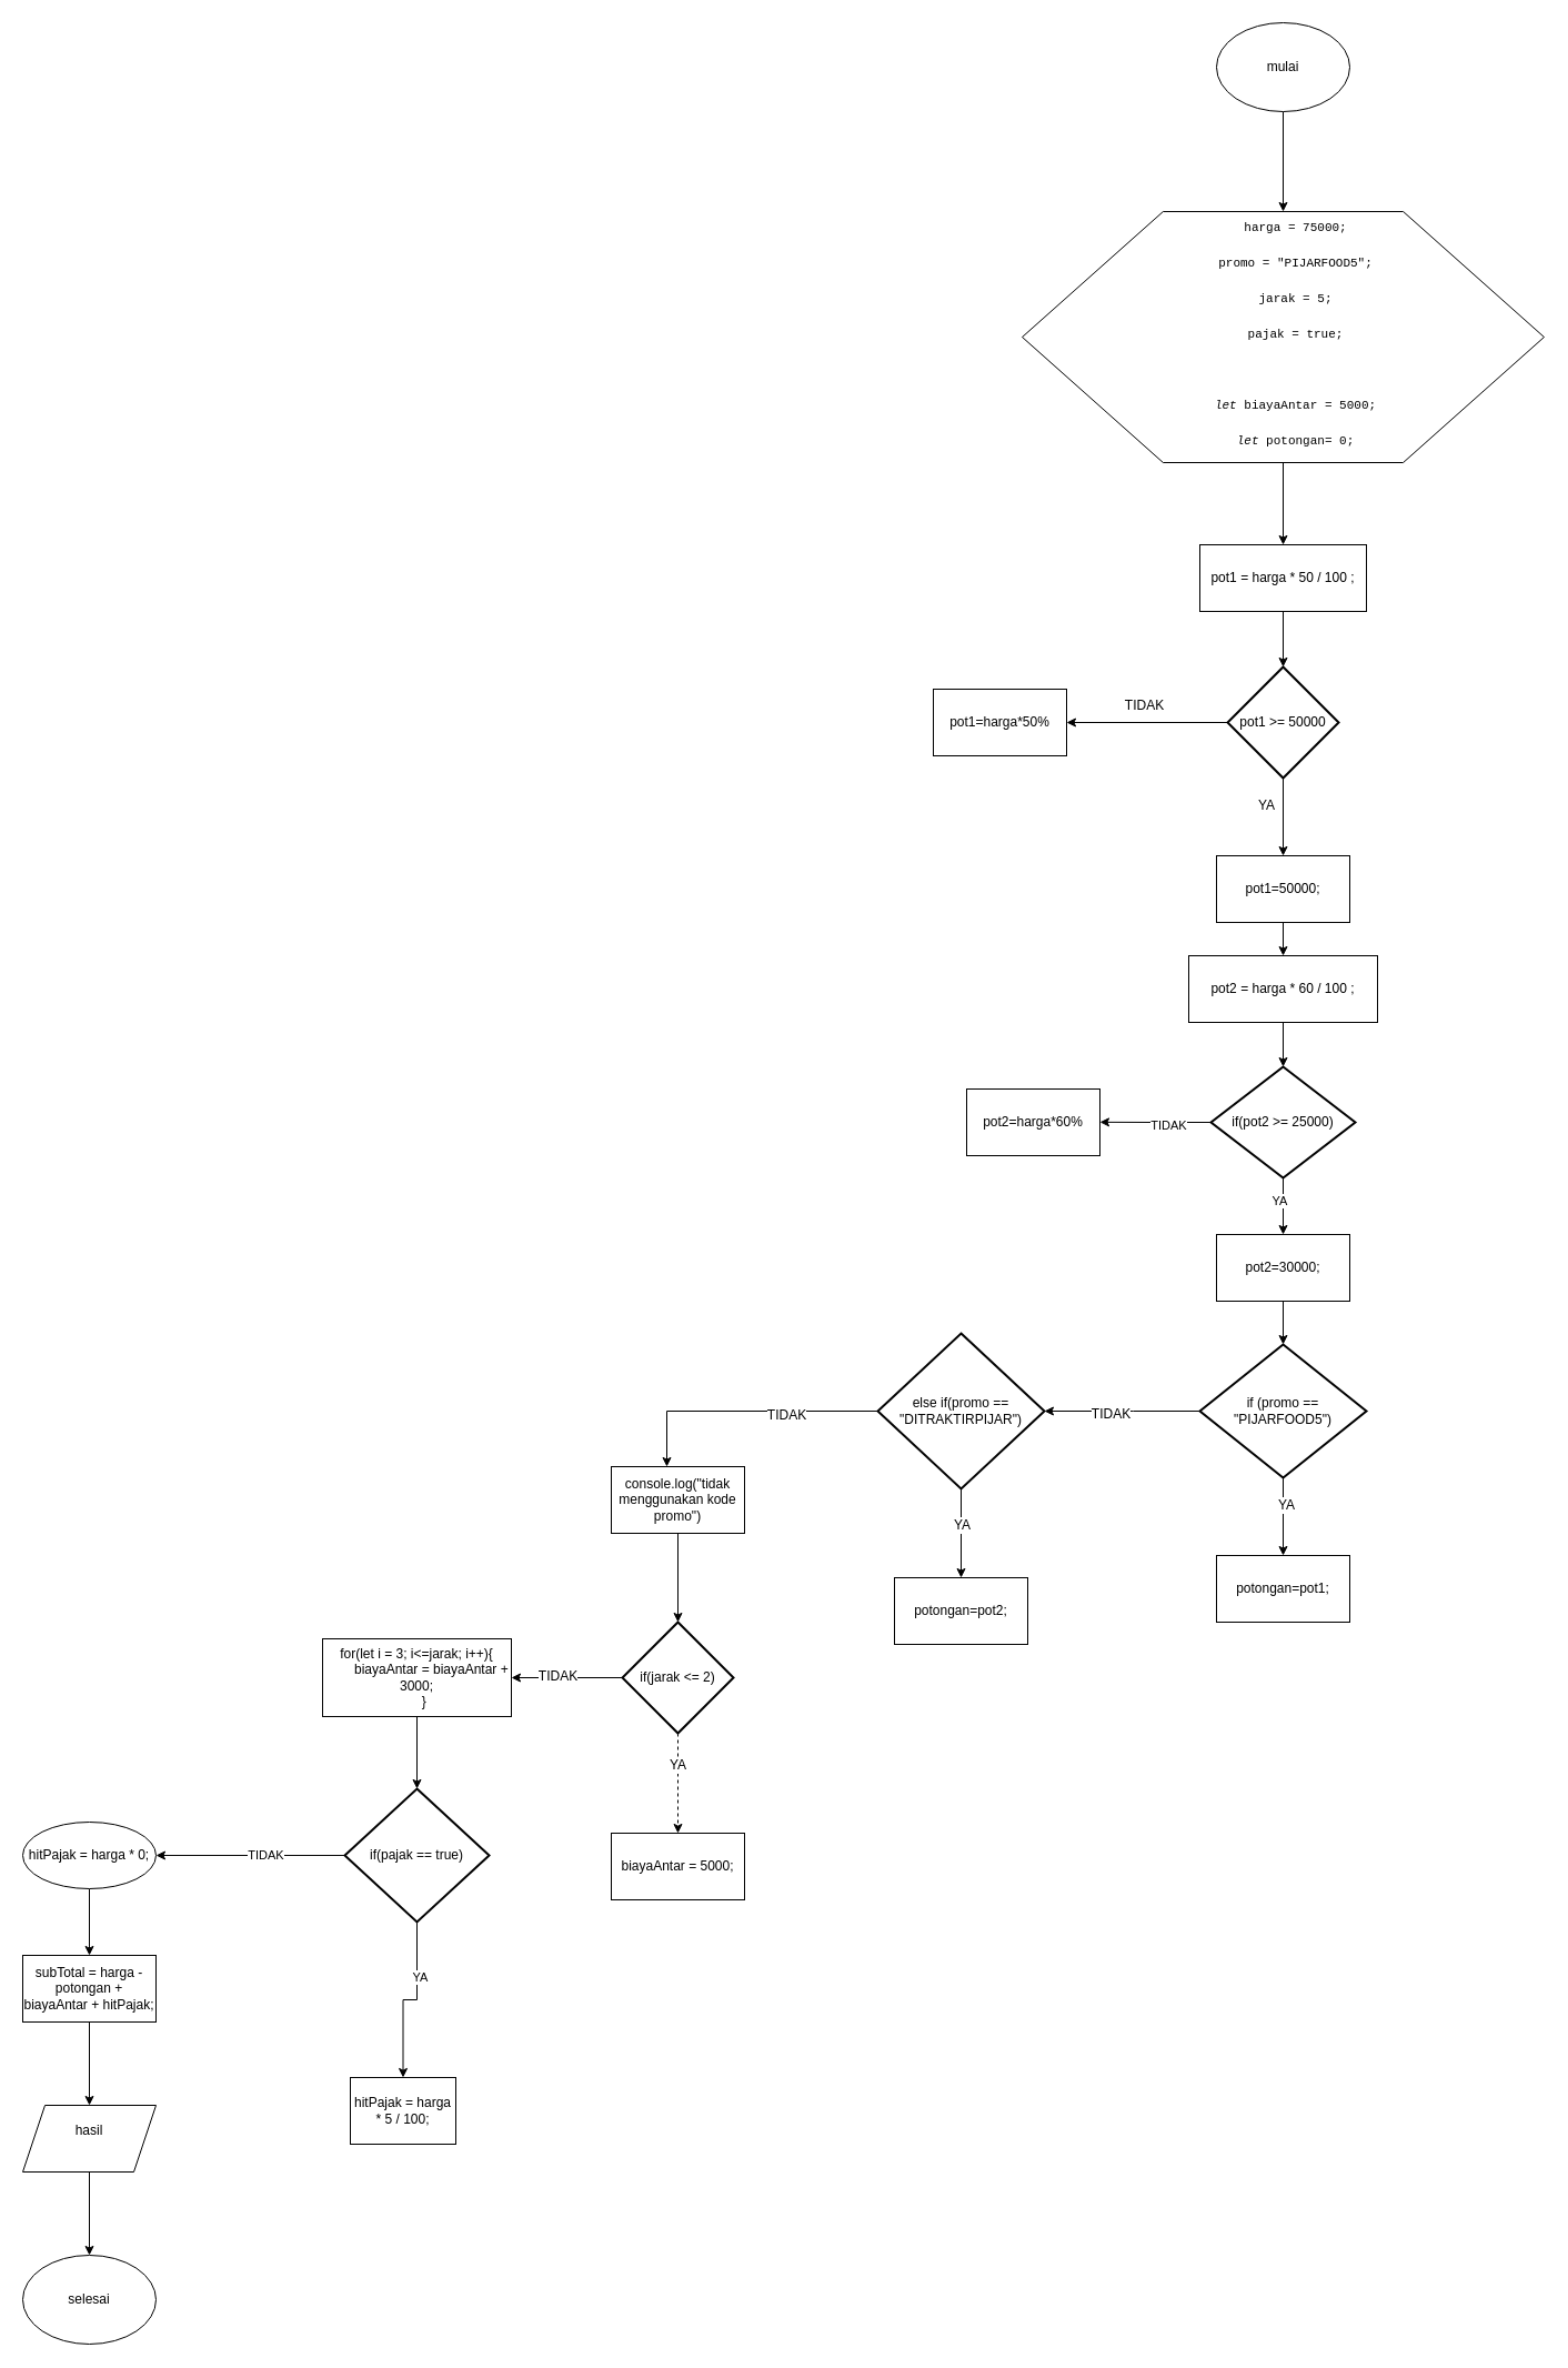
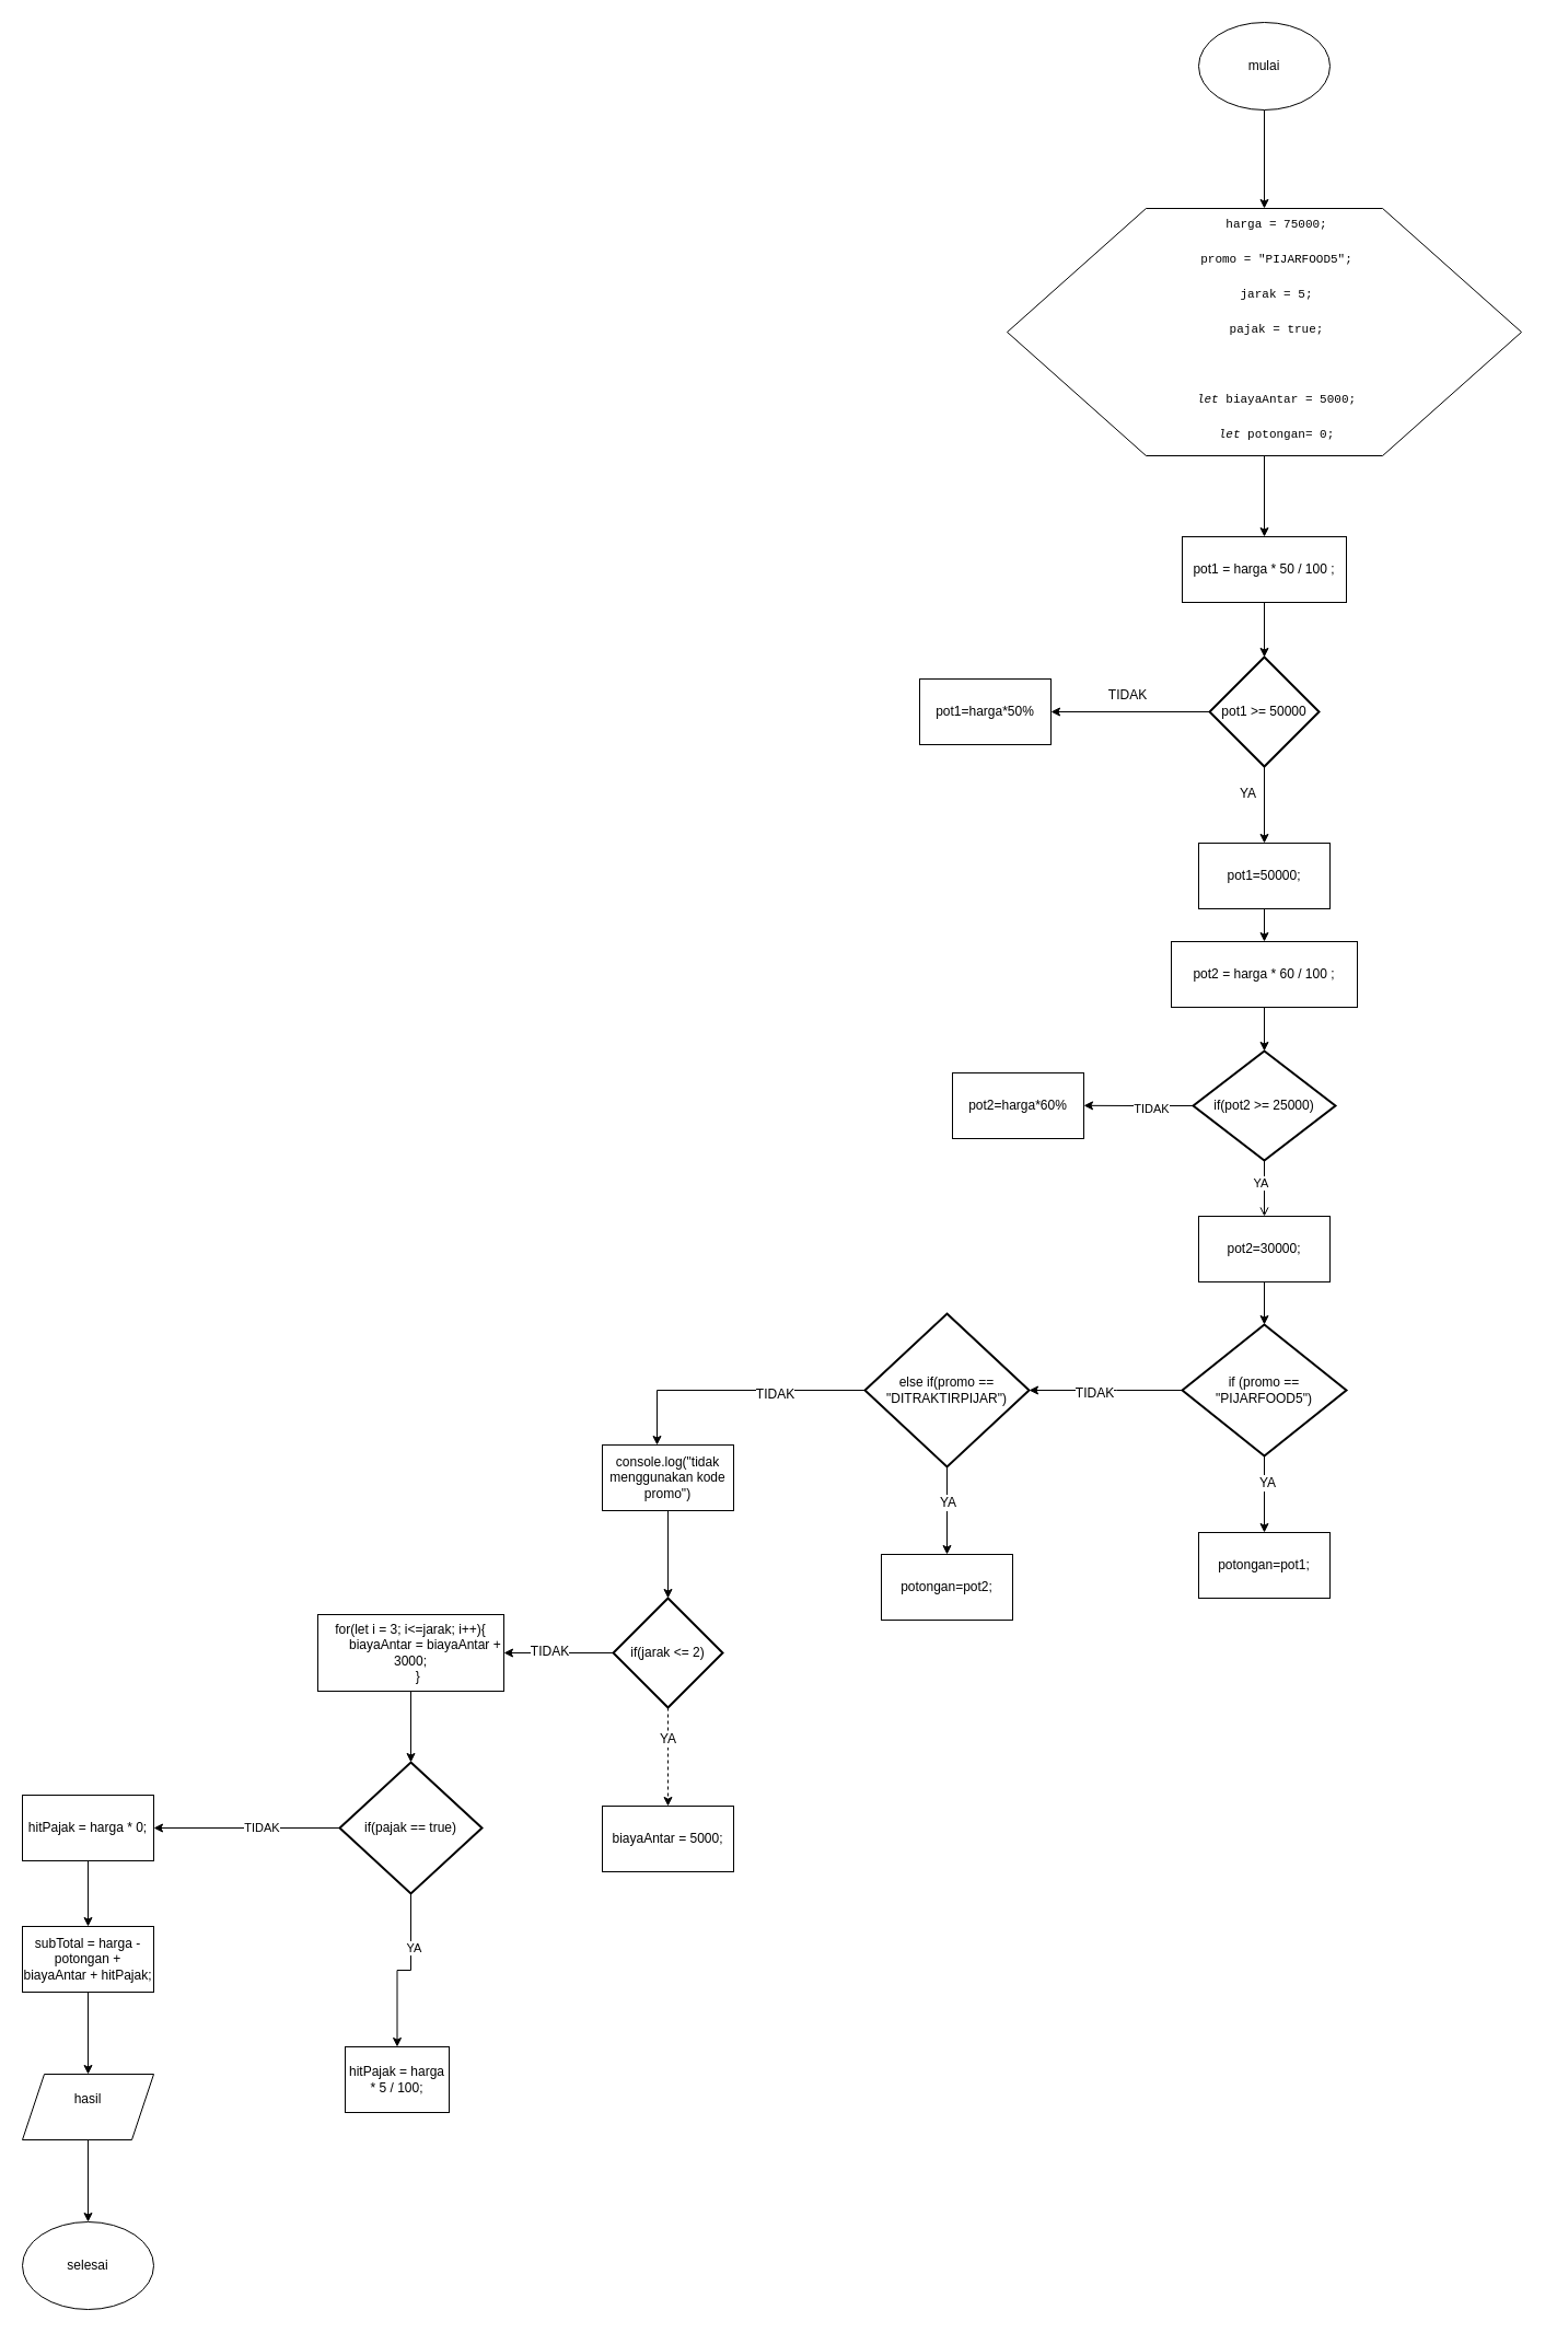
- <mxCell id="19" style="edgeStyle=orthogonalEdgeStyle;rounded=0;orthogonalLoop=1;jettySize=auto;html=1;exitX=0.5;exitY=1;exitDx=0;exitDy=0;exitPerimeter=0;fontSize=12;fontColor=#000000;" parent="1" source="23" edge="1" target="25"><mxGeometry relative="1" as="geometry"><mxPoint x="1155.333" y="1100" as="targetPoint" /></mxGeometry></mxCell>
+ <mxCell id="19" style="edgeStyle=orthogonalEdgeStyle;rounded=0;orthogonalLoop=1;jettySize=auto;html=1;exitX=0.5;exitY=1;exitDx=0;exitDy=0;exitPerimeter=0;fontSize=12;fontColor=#000000;endArrow=open;" parent="1" source="23" edge="1" target="25"><mxGeometry relative="1" as="geometry"><mxPoint x="1155.333" y="1100" as="targetPoint" /></mxGeometry></mxCell>
- <mxCell id="56" value="hitPajak = harga * 0;" style="ellipse;whiteSpace=wrap;html=1;labelBackgroundColor=none;fontSize=12;fontColor=#000000;" parent="1" vertex="1"><mxGeometry x="20" y="1640" width="120" height="60" as="geometry" /></mxCell>
+ <mxCell id="56" value="hitPajak = harga * 0;" style="rounded=0;whiteSpace=wrap;html=1;labelBackgroundColor=none;fontSize=12;fontColor=#000000;" parent="1" vertex="1"><mxGeometry x="20" y="1640" width="120" height="60" as="geometry" /></mxCell>
